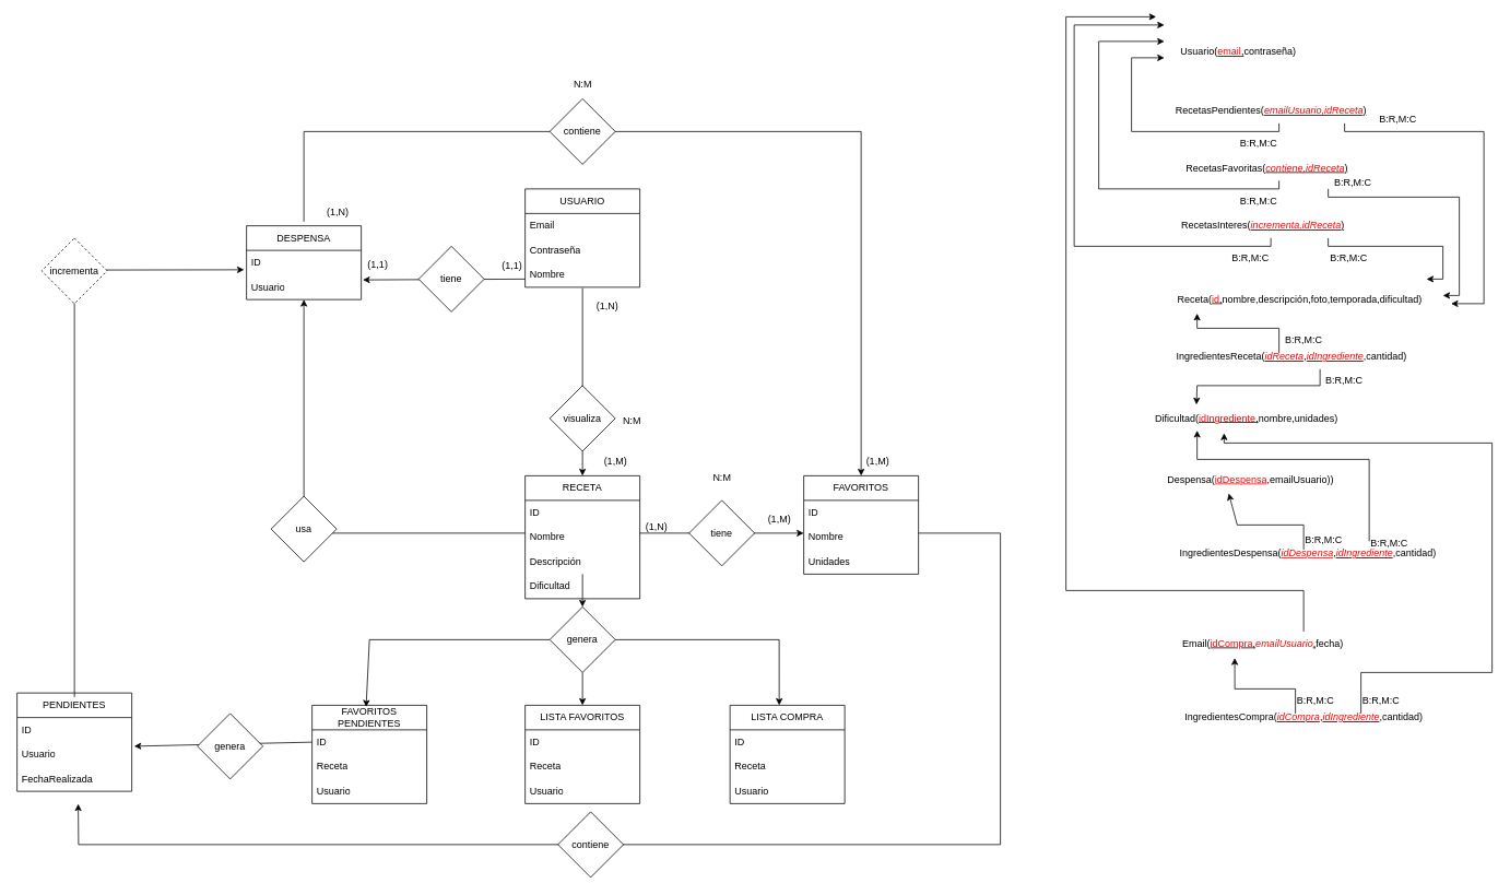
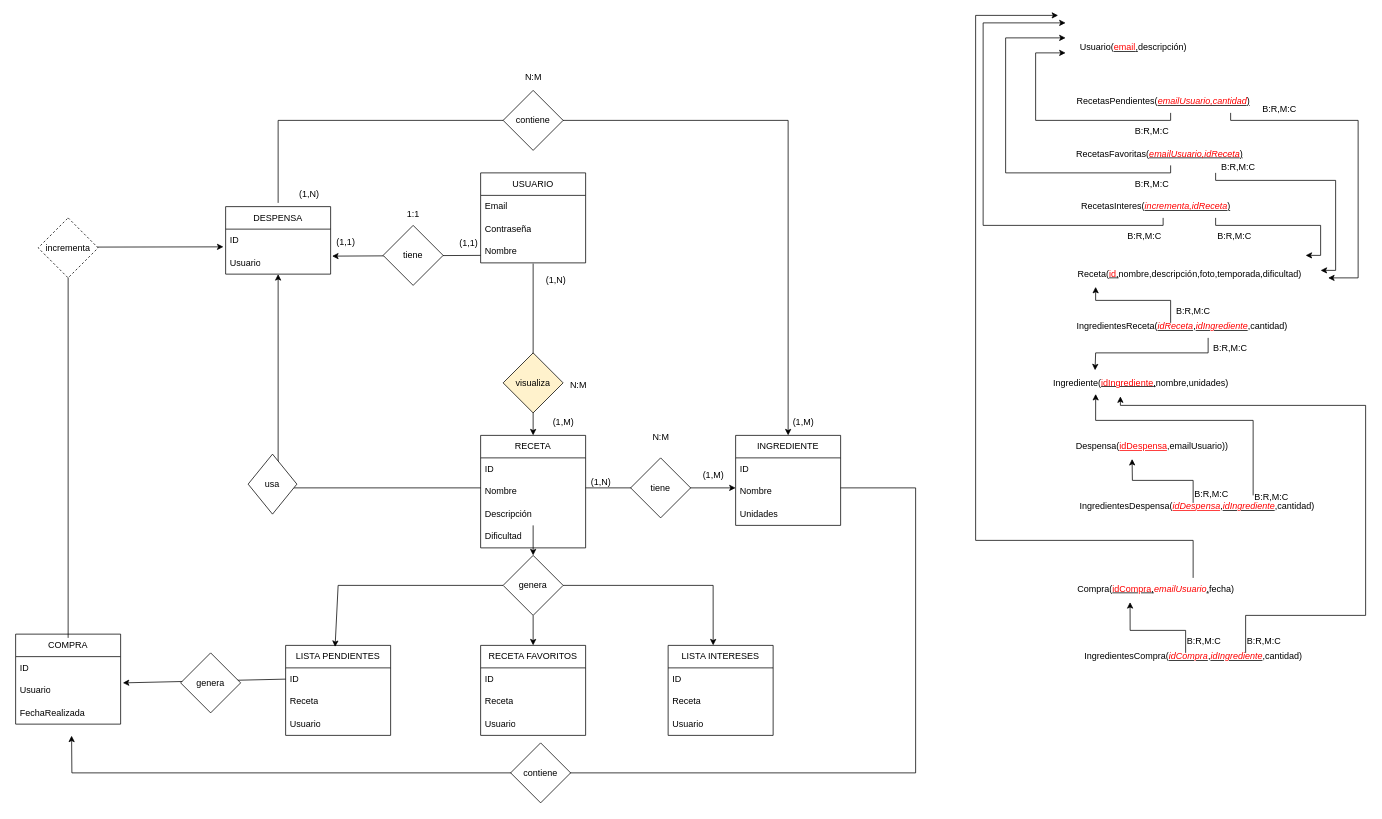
- <mxCell id="56" value="&lt;div&gt;Usuario(&lt;u&gt;&lt;font color=&quot;#ff0000&quot;&gt;email&lt;/font&gt;,&lt;/u&gt;contraseña)&lt;/div&gt;&lt;div&gt;&lt;br&gt;&lt;/div&gt;" style="text;html=1;align=center;verticalAlign=middle;resizable=0;points=[];autosize=1;strokeColor=none;fillColor=none;" vertex="1" parent="1"><mxGeometry x="1425" y="50" width="170" height="40" as="geometry" /></mxCell>
+ <mxCell id="56" value="&lt;div&gt;Usuario(&lt;u&gt;&lt;font color=&quot;#ff0000&quot;&gt;email&lt;/font&gt;,&lt;/u&gt;descripción)&lt;/div&gt;&lt;div&gt;&lt;br&gt;&lt;/div&gt;" style="text;html=1;align=center;verticalAlign=middle;resizable=0;points=[];autosize=1;strokeColor=none;fillColor=none;" vertex="1" parent="1"><mxGeometry x="1425" y="50" width="170" height="40" as="geometry" /></mxCell>
- <mxCell id="60" value="RecetasPendientes(&lt;u&gt;&lt;font color=&quot;#ff0000&quot;&gt;&lt;i&gt;emailUsuario,idReceta&lt;/i&gt;&lt;/font&gt;)&lt;/u&gt;" style="text;html=1;align=center;verticalAlign=middle;resizable=0;points=[];autosize=1;strokeColor=none;fillColor=none;" vertex="1" parent="1"><mxGeometry x="1415" y="120" width="270" height="30" as="geometry" /></mxCell>
+ <mxCell id="60" value="RecetasPendientes(&lt;u&gt;&lt;font color=&quot;#ff0000&quot;&gt;&lt;i&gt;emailUsuario,cantidad&lt;/i&gt;&lt;/font&gt;)&lt;/u&gt;" style="text;html=1;align=center;verticalAlign=middle;resizable=0;points=[];autosize=1;strokeColor=none;fillColor=none;" vertex="1" parent="1"><mxGeometry x="1415" y="120" width="270" height="30" as="geometry" /></mxCell>
- <mxCell id="61" value="RecetasFavoritas(&lt;u&gt;&lt;font color=&quot;#ff0000&quot;&gt;&lt;i&gt;contiene,idReceta&lt;/i&gt;&lt;/font&gt;)&lt;/u&gt;" style="text;html=1;align=center;verticalAlign=middle;resizable=0;points=[];autosize=1;strokeColor=none;fillColor=none;" vertex="1" parent="1"><mxGeometry x="1420" y="190" width="250" height="30" as="geometry" /></mxCell>
+ <mxCell id="61" value="RecetasFavoritas(&lt;u&gt;&lt;font color=&quot;#ff0000&quot;&gt;&lt;i&gt;emailUsuario,idReceta&lt;/i&gt;&lt;/font&gt;)&lt;/u&gt;" style="text;html=1;align=center;verticalAlign=middle;resizable=0;points=[];autosize=1;strokeColor=none;fillColor=none;" vertex="1" parent="1"><mxGeometry x="1420" y="190" width="250" height="30" as="geometry" /></mxCell>
+ <mxCell id="98" value="1:1" style="text;html=1;align=center;verticalAlign=middle;resizable=0;points=[];autosize=1;strokeColor=none;fillColor=none;" vertex="1" parent="1"><mxGeometry x="530" y="270" width="40" height="30" as="geometry" /></mxCell>
- <mxCell id="34" value="visualiza" style="rhombus;whiteSpace=wrap;html=1;" vertex="1" parent="1"><mxGeometry x="670" y="470" width="80" height="80" as="geometry" /></mxCell>
+ <mxCell id="34" value="visualiza" style="rhombus;whiteSpace=wrap;html=1;fillColor=#fff2cc;" vertex="1" parent="1"><mxGeometry x="670" y="470" width="80" height="80" as="geometry" /></mxCell>
- <mxCell id="58" value="Dificultad(&lt;u&gt;&lt;font color=&quot;#ff0000&quot;&gt;idIngrediente&lt;/font&gt;,&lt;/u&gt;nombre,unidades)" style="text;html=1;align=center;verticalAlign=middle;resizable=0;points=[];autosize=1;strokeColor=none;fillColor=none;" vertex="1" parent="1"><mxGeometry x="1385" y="495" width="270" height="30" as="geometry" /></mxCell>
+ <mxCell id="58" value="Ingrediente(&lt;u&gt;&lt;font color=&quot;#ff0000&quot;&gt;idIngrediente&lt;/font&gt;,&lt;/u&gt;nombre,unidades)" style="text;html=1;align=center;verticalAlign=middle;resizable=0;points=[];autosize=1;strokeColor=none;fillColor=none;" vertex="1" parent="1"><mxGeometry x="1385" y="495" width="270" height="30" as="geometry" /></mxCell>
- <mxCell id="63" value="Despensa(&lt;font color=&quot;#ff0000&quot;&gt;&lt;u&gt;idDespensa&lt;/u&gt;&lt;/font&gt;,emailUsuario))" style="text;html=1;align=center;verticalAlign=middle;resizable=0;points=[];autosize=1;strokeColor=none;fillColor=none;" vertex="1" parent="1"><mxGeometry x="1405" y="570" width="240" height="30" as="geometry" /></mxCell>
+ <mxCell id="63" value="Despensa(&lt;font color=&quot;#ff0000&quot;&gt;&lt;u&gt;idDespensa&lt;/u&gt;&lt;/font&gt;,emailUsuario))" style="text;html=1;align=center;verticalAlign=middle;resizable=0;points=[];autosize=1;strokeColor=none;fillColor=none;" vertex="1" parent="1"><mxGeometry x="1415" y="580" width="240" height="30" as="geometry" /></mxCell>
- <mxCell id="2" value="FAVORITOS" style="swimlane;fontStyle=0;childLayout=stackLayout;horizontal=1;startSize=30;horizontalStack=0;resizeParent=1;resizeParentMax=0;resizeLast=0;collapsible=1;marginBottom=0;whiteSpace=wrap;html=1;" vertex="1" parent="1"><mxGeometry x="980" y="580" width="140" height="120" as="geometry" /></mxCell>
+ <mxCell id="2" value="INGREDIENTE" style="swimlane;fontStyle=0;childLayout=stackLayout;horizontal=1;startSize=30;horizontalStack=0;resizeParent=1;resizeParentMax=0;resizeLast=0;collapsible=1;marginBottom=0;whiteSpace=wrap;html=1;" vertex="1" parent="1"><mxGeometry x="980" y="580" width="140" height="120" as="geometry" /></mxCell>
- <mxCell id="38" value="usa" style="rhombus;whiteSpace=wrap;html=1;" vertex="1" parent="1"><mxGeometry x="330" y="605" width="80" height="80" as="geometry" /></mxCell>
+ <mxCell id="38" value="usa" style="rhombus;whiteSpace=wrap;html=1;" vertex="1" parent="1"><mxGeometry x="330" y="605" width="65" height="80" as="geometry" /></mxCell>
- <mxCell id="65" value="Email(&lt;u&gt;&lt;font color=&quot;#ff0000&quot;&gt;idCompra&lt;/font&gt;,&lt;/u&gt;&lt;font color=&quot;#ff0000&quot;&gt;&lt;i&gt;emailUsuario&lt;/i&gt;&lt;/font&gt;&lt;u&gt;,&lt;/u&gt;fecha)" style="text;html=1;align=center;verticalAlign=middle;resizable=0;points=[];autosize=1;strokeColor=none;fillColor=none;" vertex="1" parent="1"><mxGeometry x="1420" y="770" width="240" height="30" as="geometry" /></mxCell>
+ <mxCell id="65" value="Compra(&lt;u&gt;&lt;font color=&quot;#ff0000&quot;&gt;idCompra&lt;/font&gt;,&lt;/u&gt;&lt;font color=&quot;#ff0000&quot;&gt;&lt;i&gt;emailUsuario&lt;/i&gt;&lt;/font&gt;&lt;u&gt;,&lt;/u&gt;fecha)" style="text;html=1;align=center;verticalAlign=middle;resizable=0;points=[];autosize=1;strokeColor=none;fillColor=none;" vertex="1" parent="1"><mxGeometry x="1420" y="770" width="240" height="30" as="geometry" /></mxCell>
- <mxCell id="21" value="PENDIENTES" style="swimlane;fontStyle=0;childLayout=stackLayout;horizontal=1;startSize=30;horizontalStack=0;resizeParent=1;resizeParentMax=0;resizeLast=0;collapsible=1;marginBottom=0;whiteSpace=wrap;html=1;" vertex="1" parent="1"><mxGeometry x="20" y="845" width="140" height="120" as="geometry" /></mxCell>
+ <mxCell id="21" value="COMPRA" style="swimlane;fontStyle=0;childLayout=stackLayout;horizontal=1;startSize=30;horizontalStack=0;resizeParent=1;resizeParentMax=0;resizeLast=0;collapsible=1;marginBottom=0;whiteSpace=wrap;html=1;" vertex="1" parent="1"><mxGeometry x="20" y="845" width="140" height="120" as="geometry" /></mxCell>
- <mxCell id="39" value="FAVORITOS PENDIENTES" style="swimlane;fontStyle=0;childLayout=stackLayout;horizontal=1;startSize=30;horizontalStack=0;resizeParent=1;resizeParentMax=0;resizeLast=0;collapsible=1;marginBottom=0;whiteSpace=wrap;html=1;" vertex="1" parent="1"><mxGeometry x="380" y="860" width="140" height="120" as="geometry" /></mxCell>
+ <mxCell id="39" value="LISTA PENDIENTES" style="swimlane;fontStyle=0;childLayout=stackLayout;horizontal=1;startSize=30;horizontalStack=0;resizeParent=1;resizeParentMax=0;resizeLast=0;collapsible=1;marginBottom=0;whiteSpace=wrap;html=1;" vertex="1" parent="1"><mxGeometry x="380" y="860" width="140" height="120" as="geometry" /></mxCell>
- <mxCell id="25" value="LISTA FAVORITOS" style="swimlane;fontStyle=0;childLayout=stackLayout;horizontal=1;startSize=30;horizontalStack=0;resizeParent=1;resizeParentMax=0;resizeLast=0;collapsible=1;marginBottom=0;whiteSpace=wrap;html=1;" vertex="1" parent="1"><mxGeometry x="640" y="860" width="140" height="120" as="geometry" /></mxCell>
+ <mxCell id="25" value="RECETA FAVORITOS" style="swimlane;fontStyle=0;childLayout=stackLayout;horizontal=1;startSize=30;horizontalStack=0;resizeParent=1;resizeParentMax=0;resizeLast=0;collapsible=1;marginBottom=0;whiteSpace=wrap;html=1;" vertex="1" parent="1"><mxGeometry x="640" y="860" width="140" height="120" as="geometry" /></mxCell>
- <mxCell id="29" value="LISTA COMPRA" style="swimlane;fontStyle=0;childLayout=stackLayout;horizontal=1;startSize=30;horizontalStack=0;resizeParent=1;resizeParentMax=0;resizeLast=0;collapsible=1;marginBottom=0;whiteSpace=wrap;html=1;" vertex="1" parent="1"><mxGeometry x="890" y="860" width="140" height="120" as="geometry" /></mxCell>
+ <mxCell id="29" value="LISTA INTERESES" style="swimlane;fontStyle=0;childLayout=stackLayout;horizontal=1;startSize=30;horizontalStack=0;resizeParent=1;resizeParentMax=0;resizeLast=0;collapsible=1;marginBottom=0;whiteSpace=wrap;html=1;" vertex="1" parent="1"><mxGeometry x="890" y="860" width="140" height="120" as="geometry" /></mxCell>
